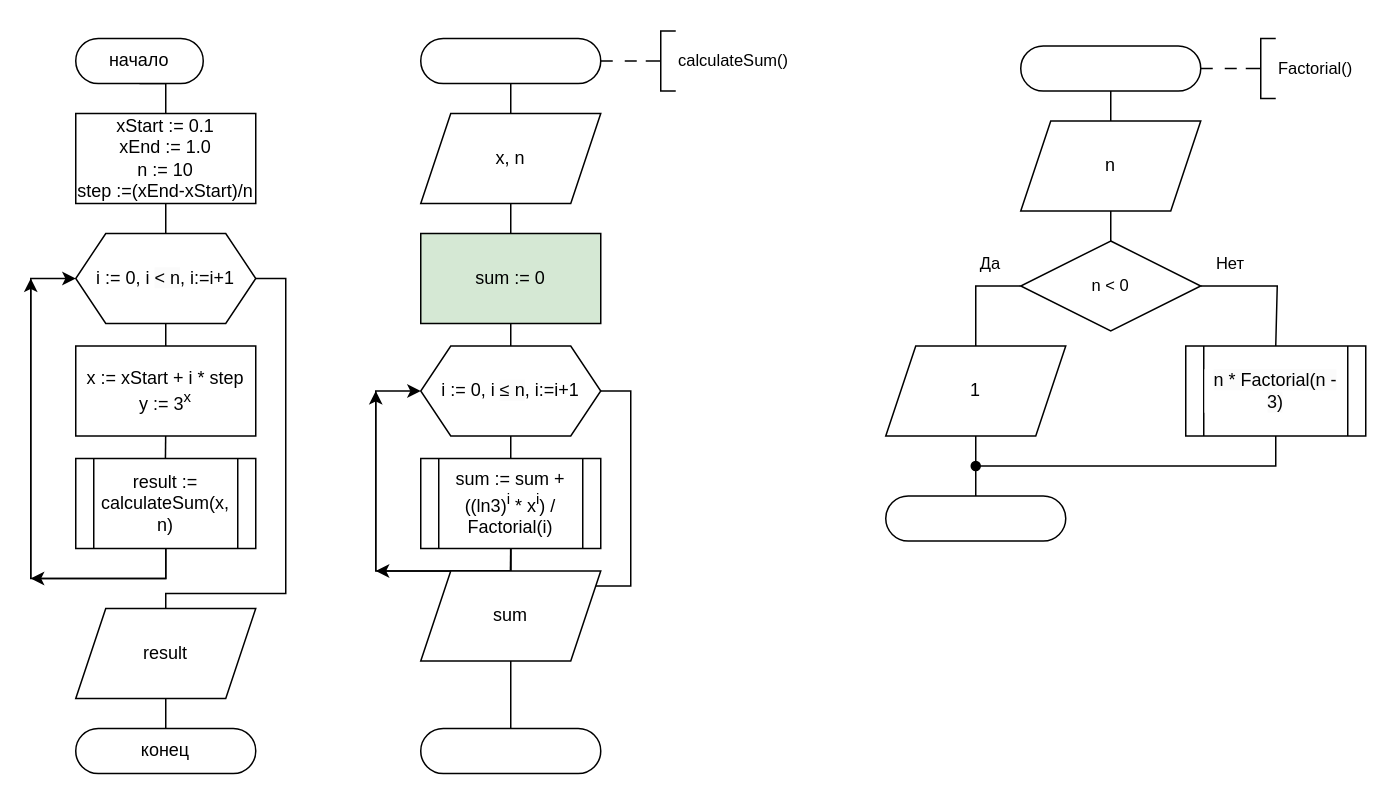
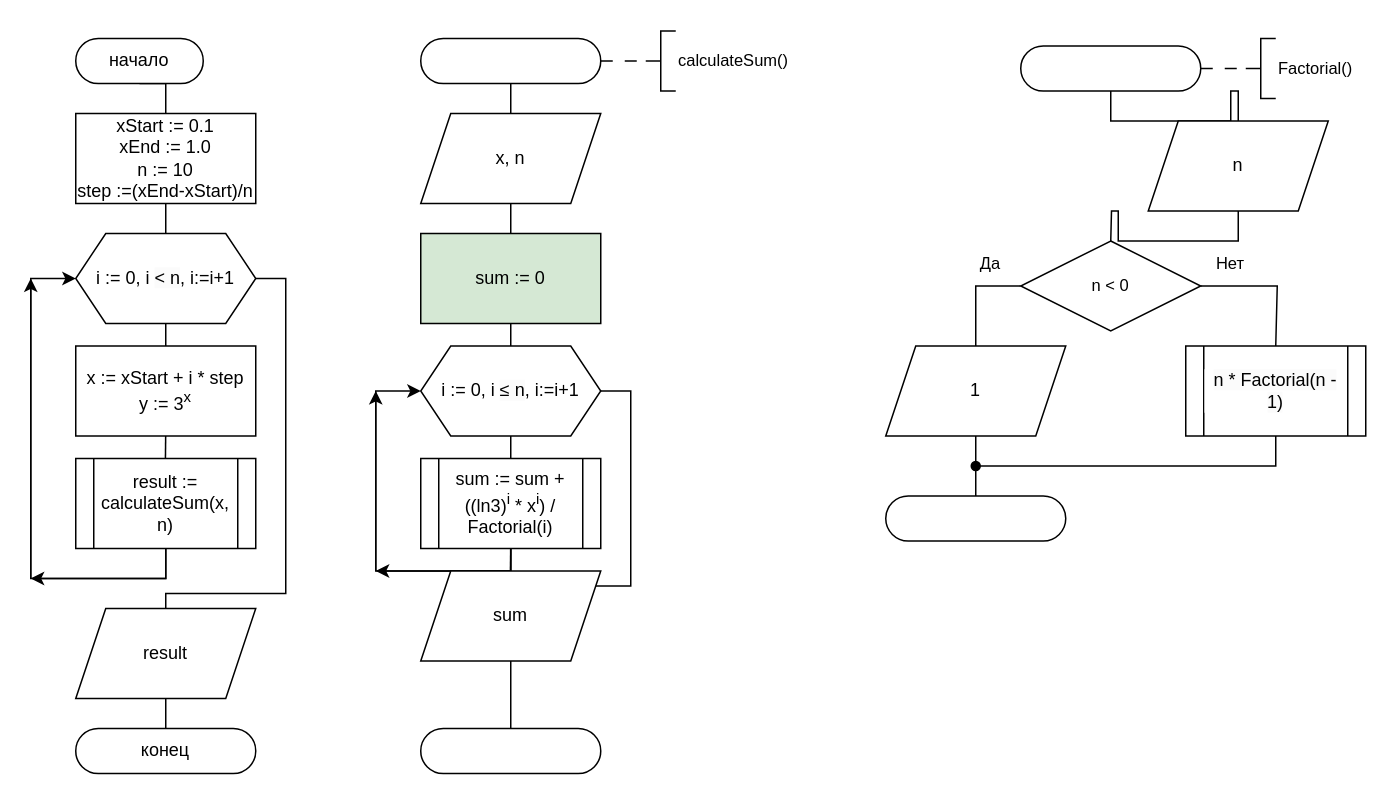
- <mxCell id="42" value="n" style="shape=parallelogram;perimeter=parallelogramPerimeter;whiteSpace=wrap;html=1;fixedSize=1;" vertex="1" parent="1"><mxGeometry x="680" y="80" width="120" height="60" as="geometry" /></mxCell>
+ <mxCell id="42" value="n" style="shape=parallelogram;perimeter=parallelogramPerimeter;whiteSpace=wrap;html=1;fixedSize=1;" vertex="1" parent="1"><mxGeometry x="765" y="80" width="120" height="60" as="geometry" /></mxCell>
- <mxCell id="51" value="&lt;font&gt;&lt;span style=&quot;color: rgb(0, 0, 0); font-family: Helvetica; font-style: normal; font-variant-ligatures: normal; font-variant-caps: normal; font-weight: 400; letter-spacing: normal; orphans: 2; text-align: center; text-indent: 0px; text-transform: none; widows: 2; word-spacing: 0px; -webkit-text-stroke-width: 0px; white-space: normal; background-color: rgb(251, 251, 251); text-decoration-thickness: initial; text-decoration-style: initial; text-decoration-color: initial; float: none; display: inline !important;&quot;&gt;n * Factorial(n - 3)&lt;/span&gt;&lt;br&gt;&lt;/font&gt;" style="shape=process;whiteSpace=wrap;html=1;backgroundOutline=1;fontFamily=Helvetica;fontSize=12;fontColor=default;labelBackgroundColor=default;" vertex="1" parent="1"><mxGeometry x="790" y="230" width="120" height="60" as="geometry" /></mxCell>
+ <mxCell id="51" value="&lt;font&gt;&lt;span style=&quot;color: rgb(0, 0, 0); font-family: Helvetica; font-style: normal; font-variant-ligatures: normal; font-variant-caps: normal; font-weight: 400; letter-spacing: normal; orphans: 2; text-align: center; text-indent: 0px; text-transform: none; widows: 2; word-spacing: 0px; -webkit-text-stroke-width: 0px; white-space: normal; background-color: rgb(251, 251, 251); text-decoration-thickness: initial; text-decoration-style: initial; text-decoration-color: initial; float: none; display: inline !important;&quot;&gt;n * Factorial(n - 1)&lt;/span&gt;&lt;br&gt;&lt;/font&gt;" style="shape=process;whiteSpace=wrap;html=1;backgroundOutline=1;fontFamily=Helvetica;fontSize=12;fontColor=default;labelBackgroundColor=default;" vertex="1" parent="1"><mxGeometry x="790" y="230" width="120" height="60" as="geometry" /></mxCell>
